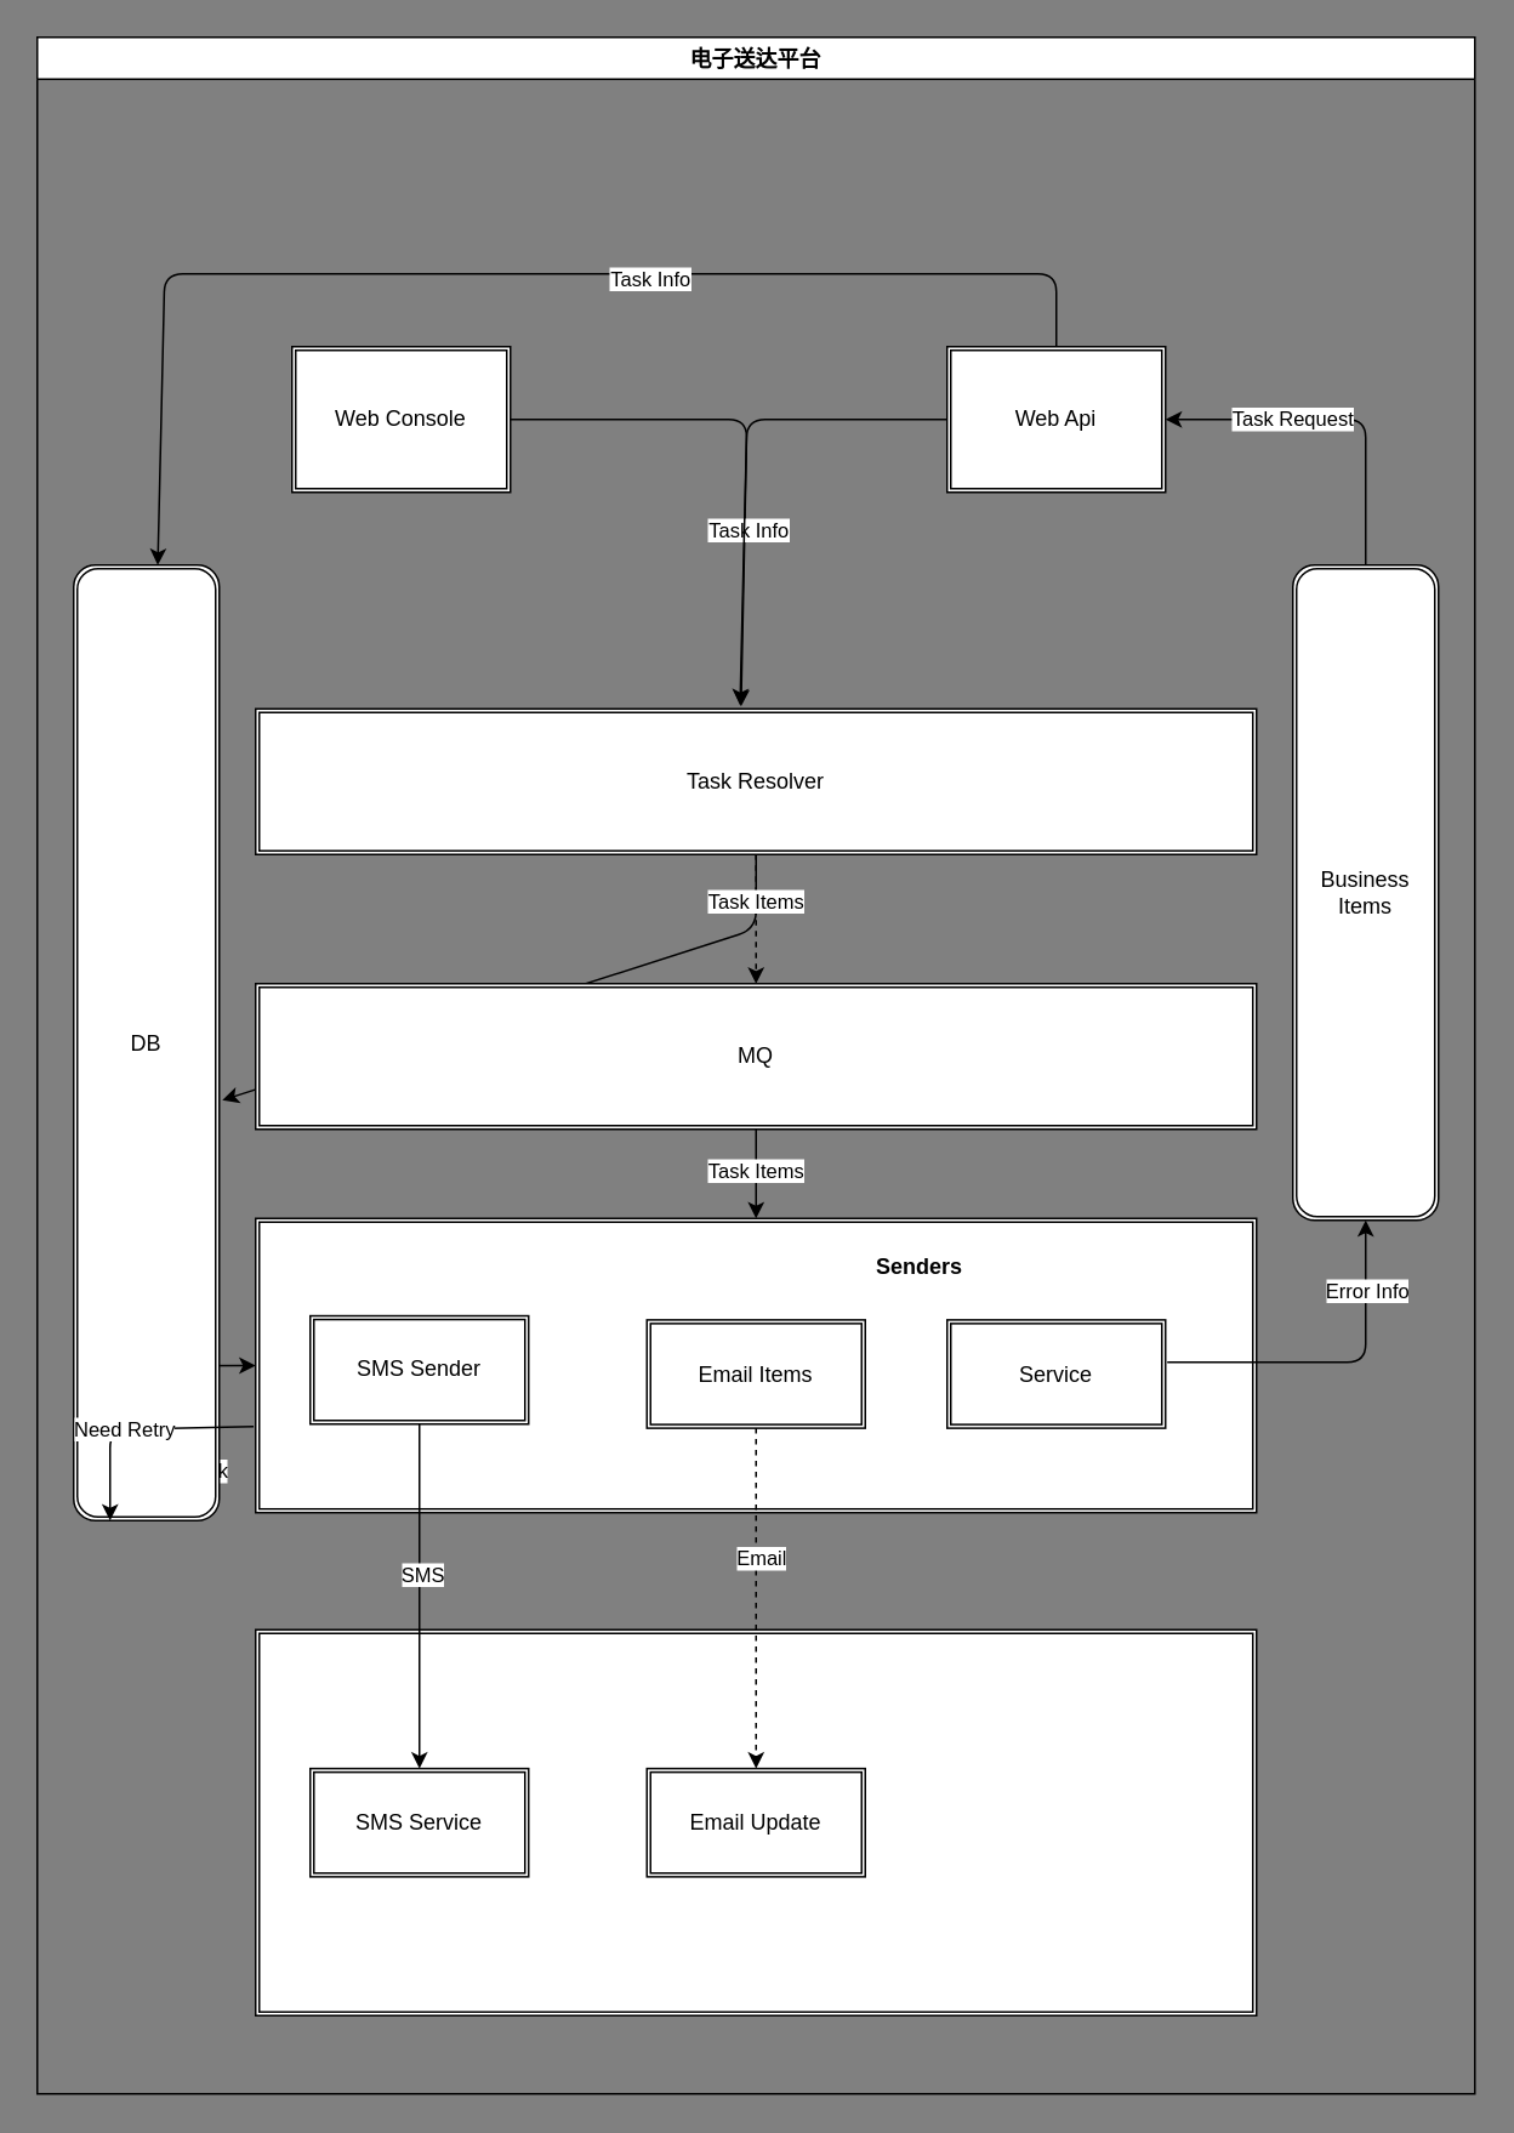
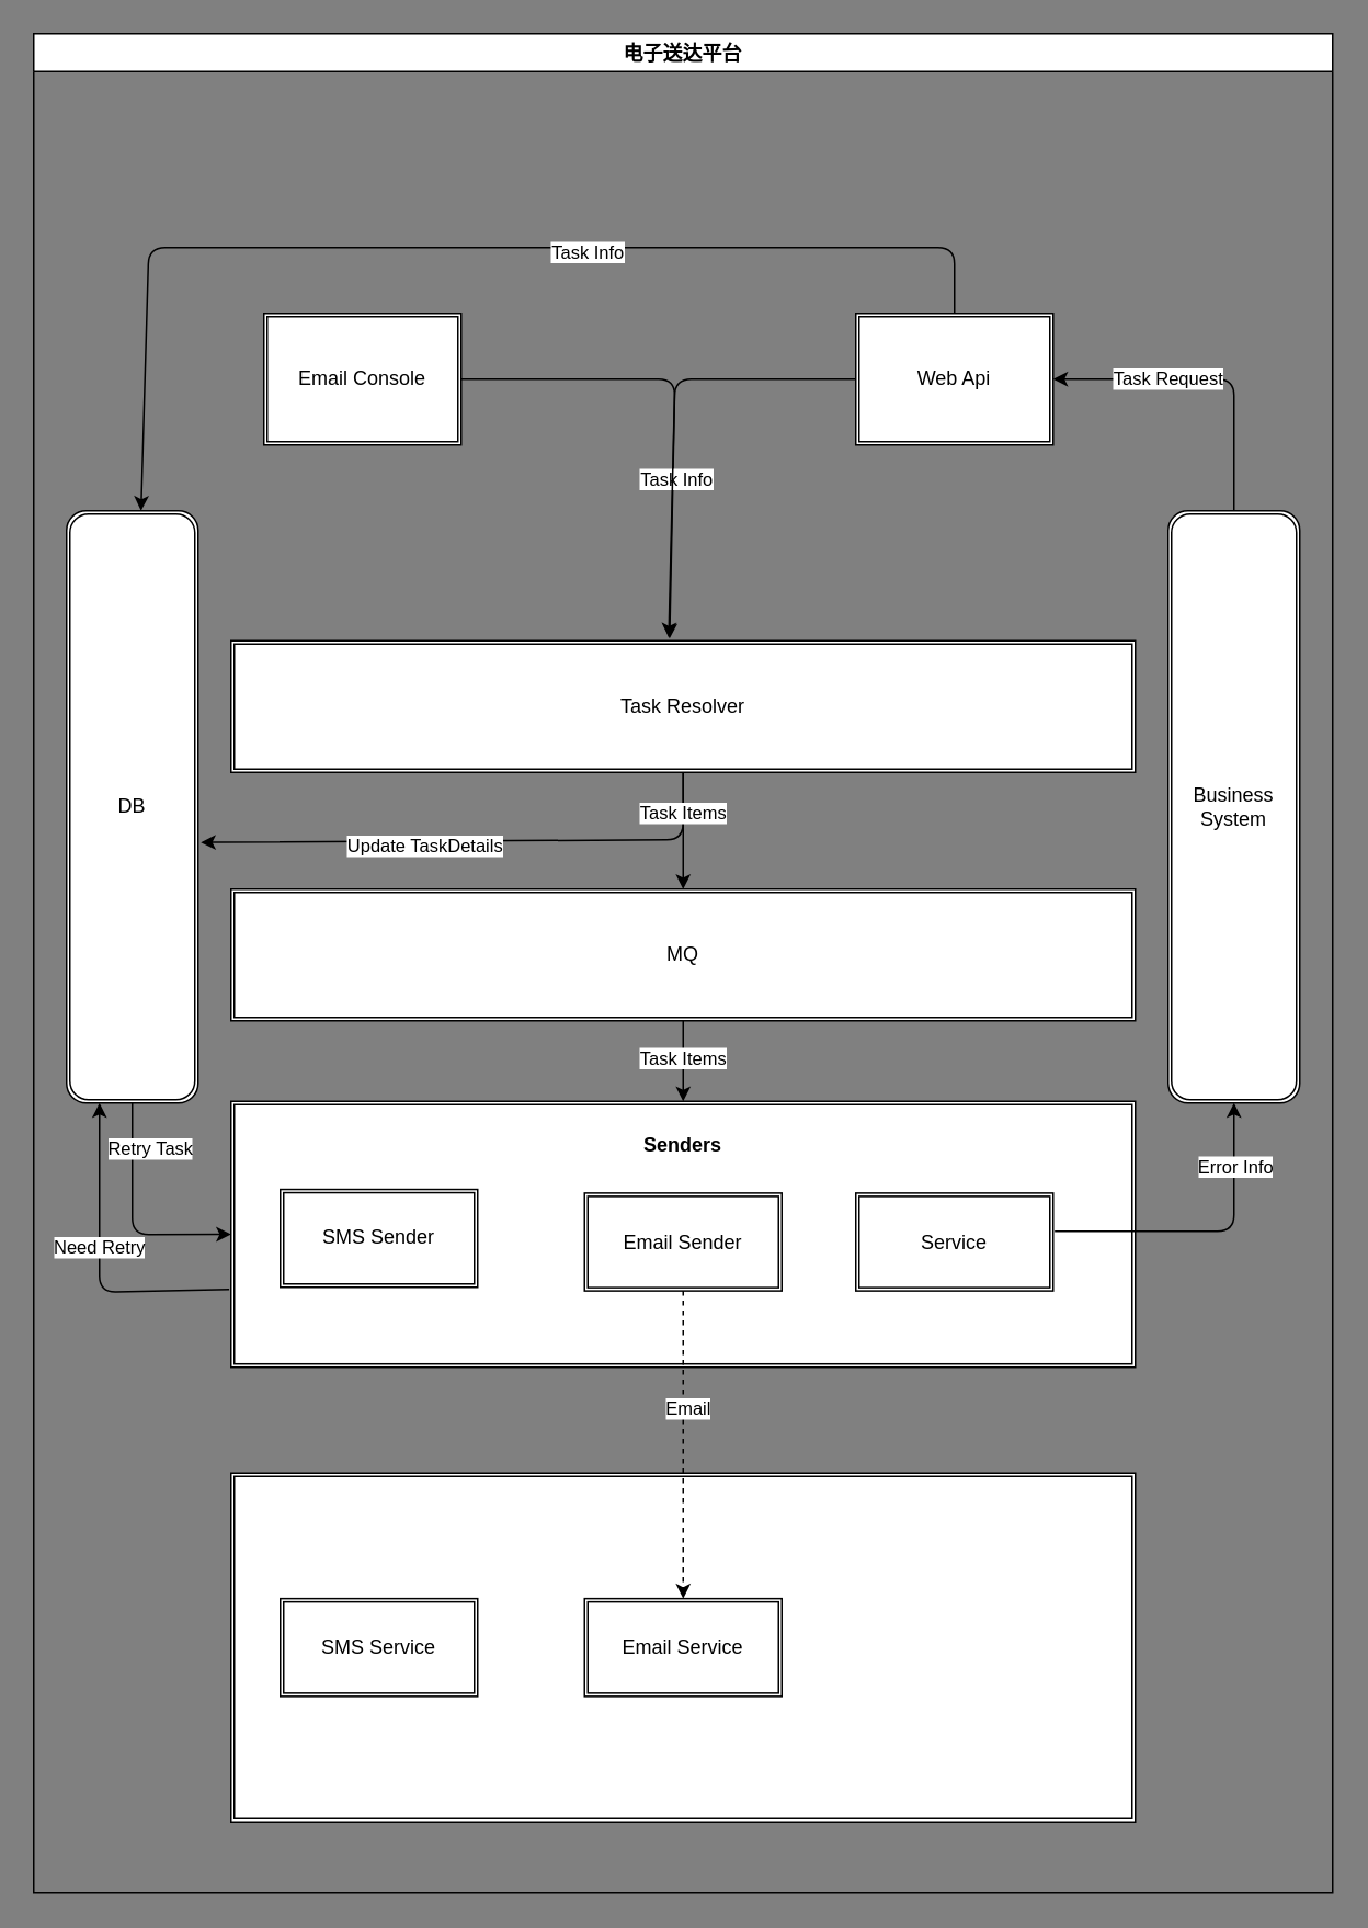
- <mxCell id="10" value="Web Console" style="shape=ext;double=1;rounded=0;whiteSpace=wrap;html=1;" parent="2" vertex="1"><mxGeometry x="140" y="170" width="120" height="80" as="geometry" /></mxCell>
+ <mxCell id="10" value="Email Console" style="shape=ext;double=1;rounded=0;whiteSpace=wrap;html=1;" parent="2" vertex="1"><mxGeometry x="140" y="170" width="120" height="80" as="geometry" /></mxCell>
- <mxCell id="38" value="Business Items" style="shape=ext;double=1;rounded=1;whiteSpace=wrap;html=1;" parent="2" vertex="1"><mxGeometry x="690" y="290" width="80" height="360" as="geometry" /></mxCell>
+ <mxCell id="38" value="Business System" style="shape=ext;double=1;rounded=1;whiteSpace=wrap;html=1;" parent="2" vertex="1"><mxGeometry x="690" y="290" width="80" height="360" as="geometry" /></mxCell>
- <mxCell id="3" value="" style="edgeStyle=none;html=1;dashed=1;" parent="2" source="7" target="17" edge="1"><mxGeometry relative="1" as="geometry" /></mxCell>
+ <mxCell id="3" value="" style="edgeStyle=none;html=1;" parent="2" source="7" target="17" edge="1"><mxGeometry relative="1" as="geometry" /></mxCell>
- <mxCell id="20" value="DB" style="shape=ext;double=1;rounded=1;whiteSpace=wrap;html=1;" parent="2" vertex="1"><mxGeometry x="20" y="290" width="80" height="525" as="geometry" /></mxCell>
+ <mxCell id="20" value="DB" style="shape=ext;double=1;rounded=1;whiteSpace=wrap;html=1;" parent="2" vertex="1"><mxGeometry x="20" y="290" width="80" height="360" as="geometry" /></mxCell>
- <mxCell id="29" value="&lt;b&gt;Senders&lt;/b&gt;" style="text;html=1;strokeColor=none;fillColor=none;align=center;verticalAlign=middle;whiteSpace=wrap;rounded=0;" parent="24" vertex="1"><mxGeometry x="335" y="16.242" width="60" height="22.304" as="geometry" /></mxCell>
+ <mxCell id="29" value="&lt;b&gt;Senders&lt;/b&gt;" style="text;html=1;strokeColor=none;fillColor=none;align=center;verticalAlign=middle;whiteSpace=wrap;rounded=0;" parent="24" vertex="1"><mxGeometry x="245" y="16.242" width="60" height="22.304" as="geometry" /></mxCell>
- <mxCell id="27" value="Email Items" style="shape=ext;double=1;rounded=0;whiteSpace=wrap;html=1;movable=1;resizable=1;rotatable=1;deletable=1;editable=1;connectable=1;" parent="24" vertex="1"><mxGeometry x="215" y="55.761" width="120" height="59.478" as="geometry" /></mxCell>
+ <mxCell id="27" value="Email Sender" style="shape=ext;double=1;rounded=0;whiteSpace=wrap;html=1;movable=1;resizable=1;rotatable=1;deletable=1;editable=1;connectable=1;" parent="24" vertex="1"><mxGeometry x="215" y="55.761" width="120" height="59.478" as="geometry" /></mxCell>
- <mxCell id="32" style="edgeStyle=none;html=1;" parent="2" source="26" target="30" edge="1"><mxGeometry relative="1" as="geometry" /></mxCell>
- <mxCell id="33" value="SMS" style="edgeLabel;html=1;align=center;verticalAlign=middle;resizable=0;points=[];" parent="32" vertex="1" connectable="0"><mxGeometry x="-0.135" y="1" relative="1" as="geometry"><mxPoint as="offset" /></mxGeometry></mxCell>
- <mxCell id="31" value="Email Update" style="shape=ext;double=1;rounded=0;whiteSpace=wrap;html=1;movable=1;resizable=1;rotatable=1;deletable=1;editable=1;connectable=1;" parent="2" vertex="1"><mxGeometry x="335" y="951.26" width="120" height="59.478" as="geometry" /></mxCell>
+ <mxCell id="31" value="Email Service" style="shape=ext;double=1;rounded=0;whiteSpace=wrap;html=1;movable=1;resizable=1;rotatable=1;deletable=1;editable=1;connectable=1;" parent="2" vertex="1"><mxGeometry x="335" y="951.26" width="120" height="59.478" as="geometry" /></mxCell>
